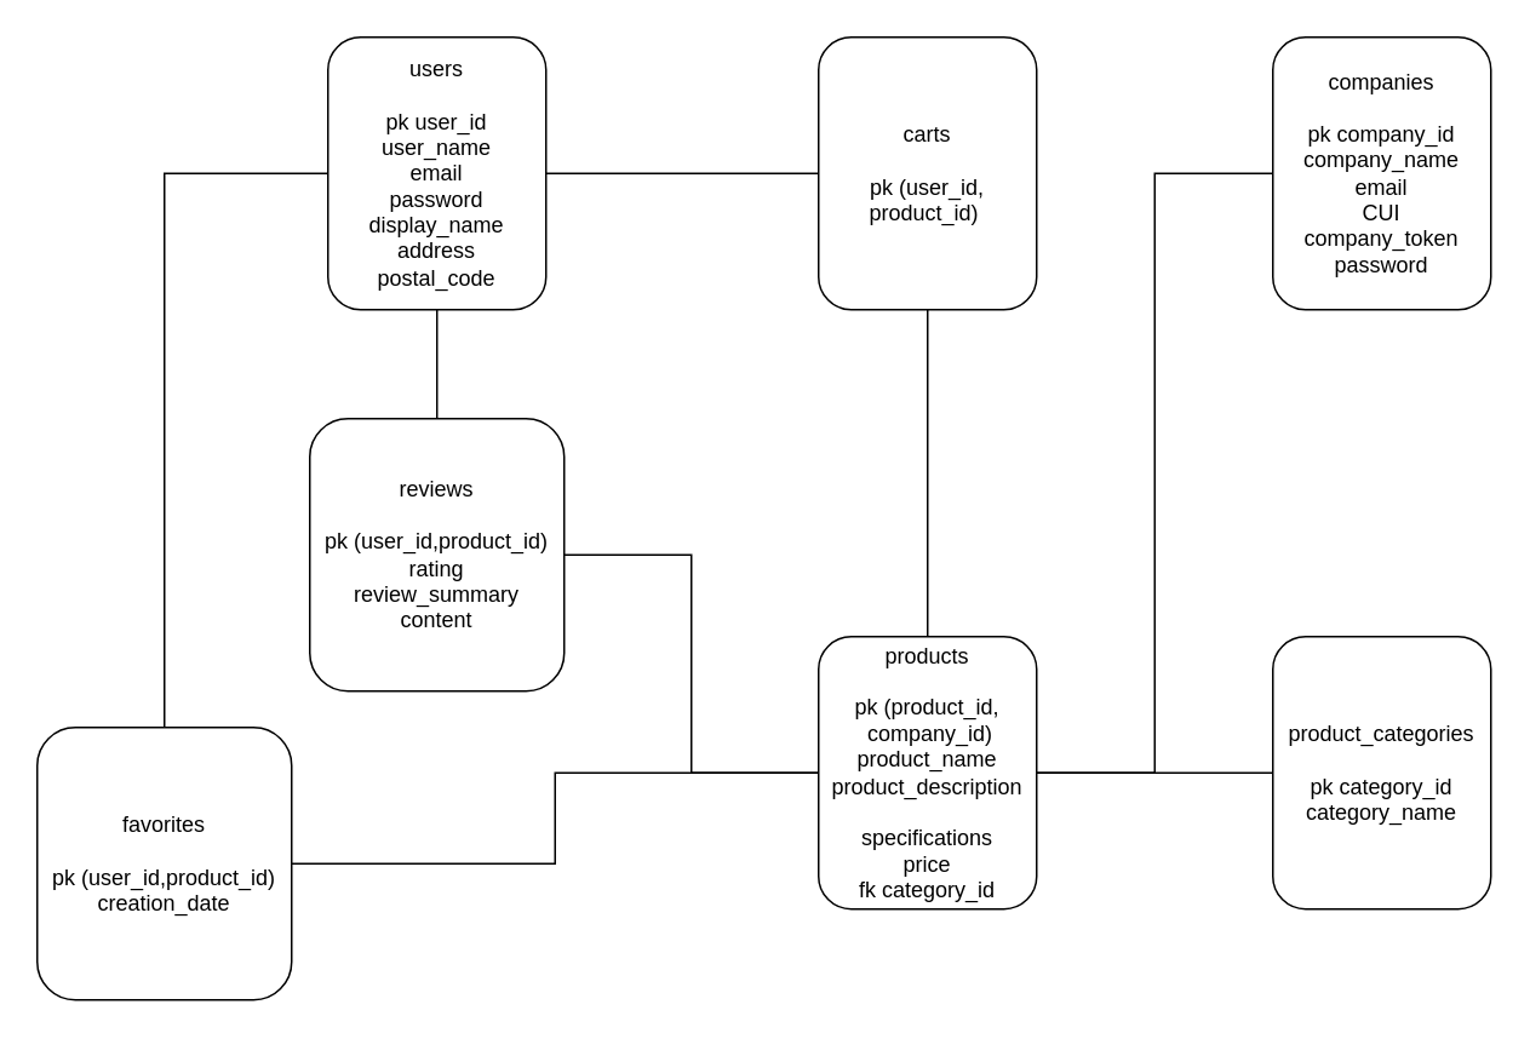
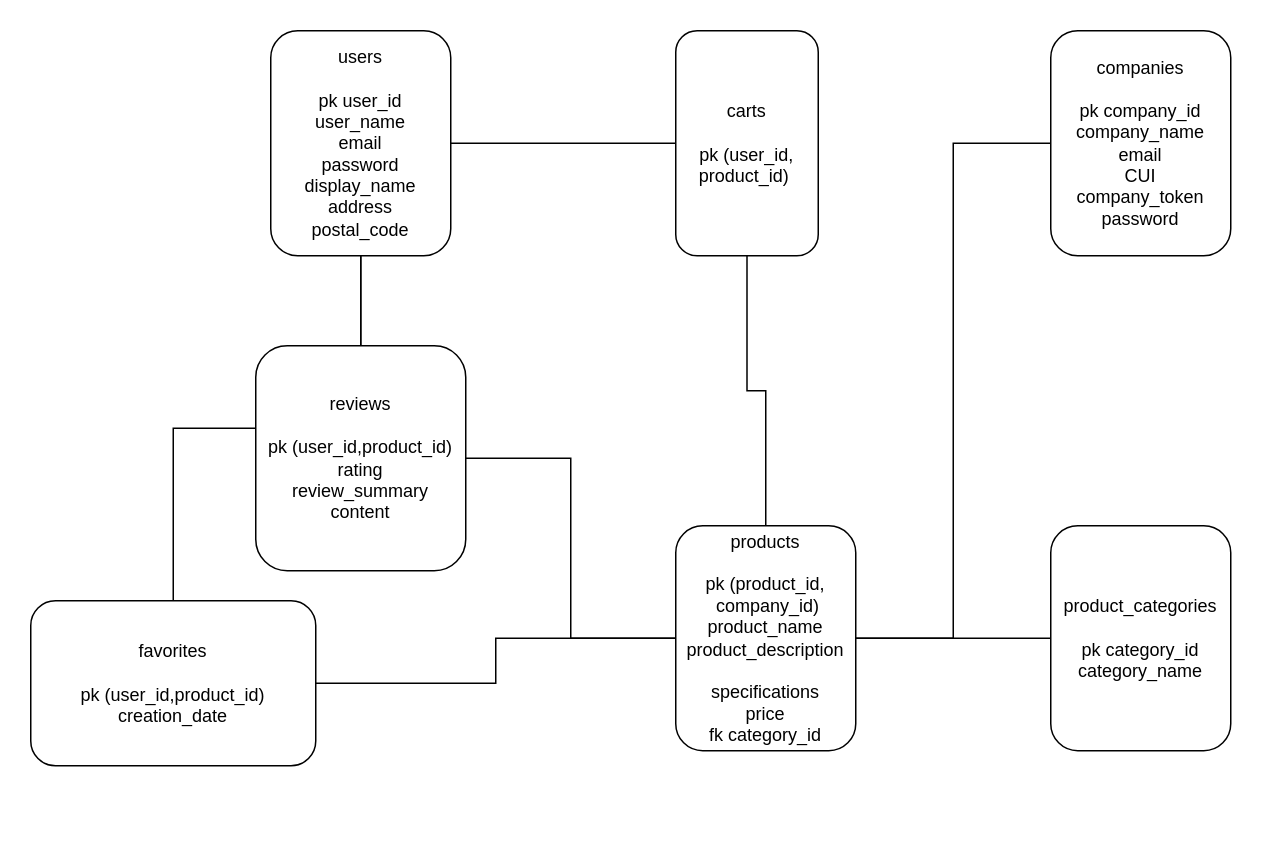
- <mxCell id="16" value="carts&lt;br&gt;&lt;br&gt;pk (user_id, product_id)&amp;nbsp;" style="rounded=1;whiteSpace=wrap;html=1;" vertex="1" parent="1"><mxGeometry x="450" y="20" width="120" height="150" as="geometry" /></mxCell>
+ <mxCell id="16" value="carts&lt;br&gt;&lt;br&gt;pk (user_id, product_id)&amp;nbsp;" style="rounded=1;whiteSpace=wrap;html=1;" vertex="1" parent="1"><mxGeometry x="450" y="20" width="95" height="150" as="geometry" /></mxCell>
- <mxCell id="14" value="favorites&lt;br&gt;&lt;br&gt;pk (user_id,product_id)&lt;br&gt;creation_date" style="rounded=1;whiteSpace=wrap;html=1;" vertex="1" parent="1"><mxGeometry x="20" y="400" width="140" height="150" as="geometry" /></mxCell>
+ <mxCell id="14" value="favorites&lt;br&gt;&lt;br&gt;pk (user_id,product_id)&lt;br&gt;creation_date" style="rounded=1;whiteSpace=wrap;html=1;" vertex="1" parent="1"><mxGeometry x="20" y="400" width="190" height="110" as="geometry" /></mxCell>
